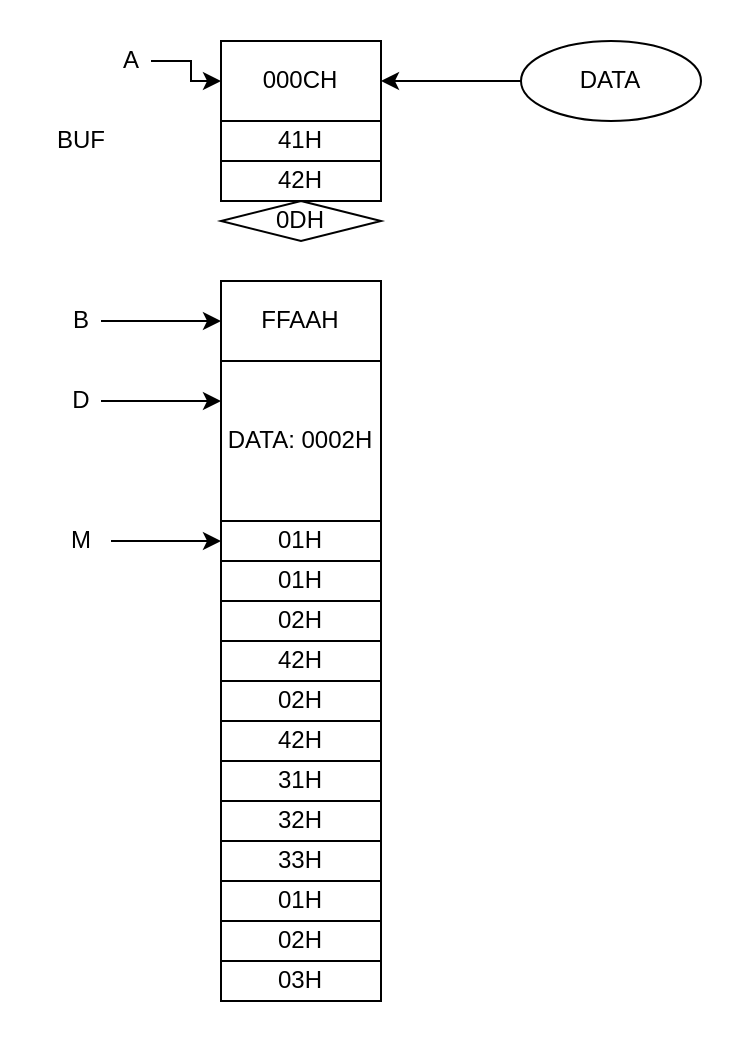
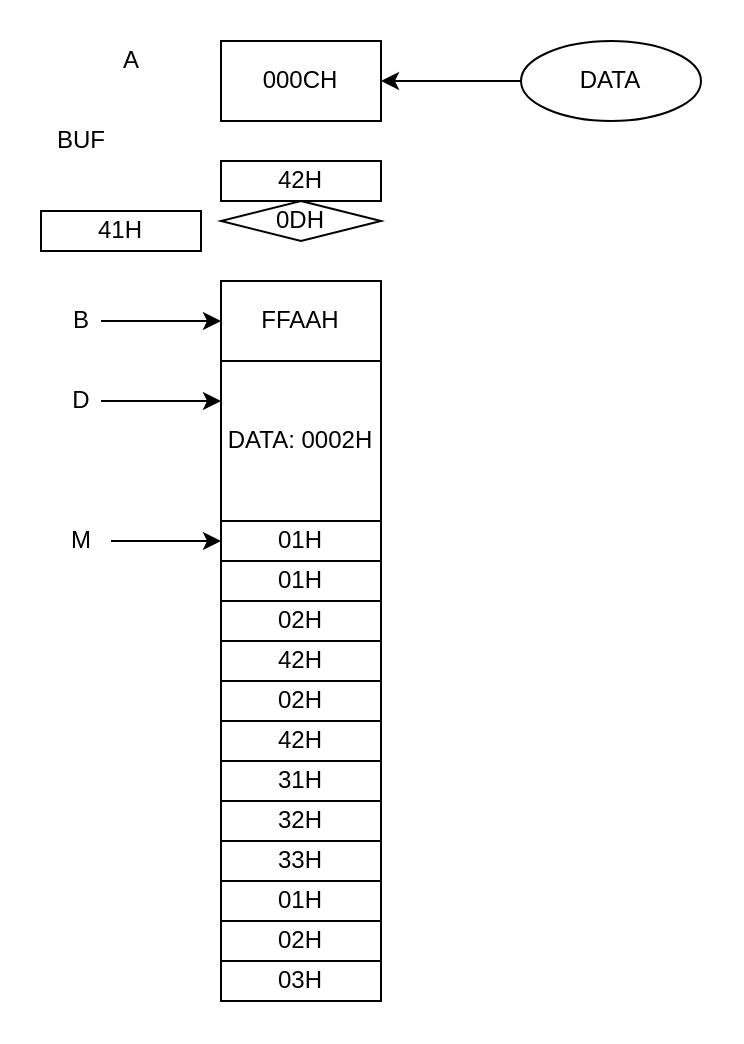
- <mxCell id="9" style="edgeStyle=orthogonalEdgeStyle;rounded=0;orthogonalLoop=1;jettySize=auto;html=1;entryX=0;entryY=0.5;entryDx=0;entryDy=0;" edge="1" parent="1" source="10" target="2"><mxGeometry relative="1" as="geometry" /></mxCell>
- <mxCell id="3" value="41H" style="rounded=0;whiteSpace=wrap;html=1;" vertex="1" parent="1"><mxGeometry x="110" y="60" width="80" height="20" as="geometry" /></mxCell>
+ <mxCell id="3" value="41H" style="rounded=0;whiteSpace=wrap;html=1;" vertex="1" parent="1"><mxGeometry x="20" y="105" width="80" height="20" as="geometry" /></mxCell>
